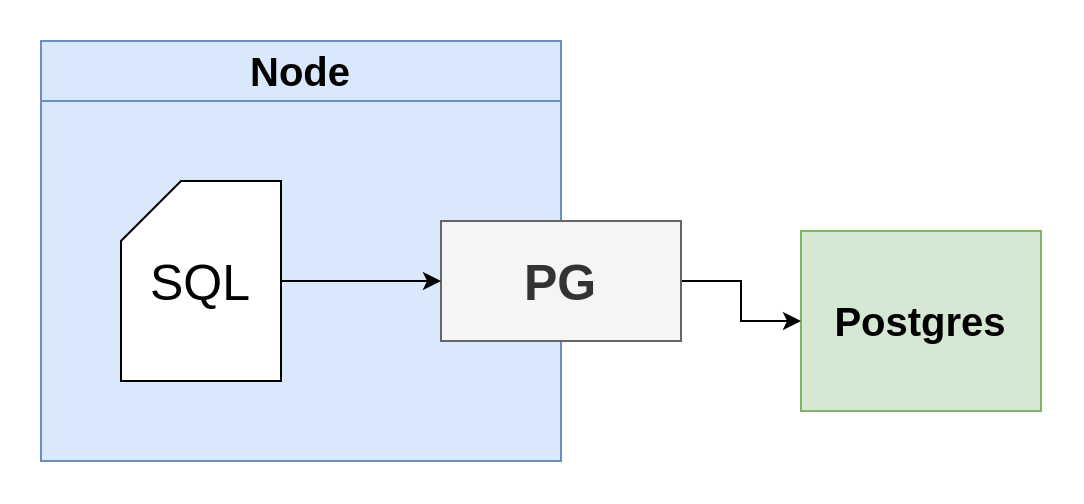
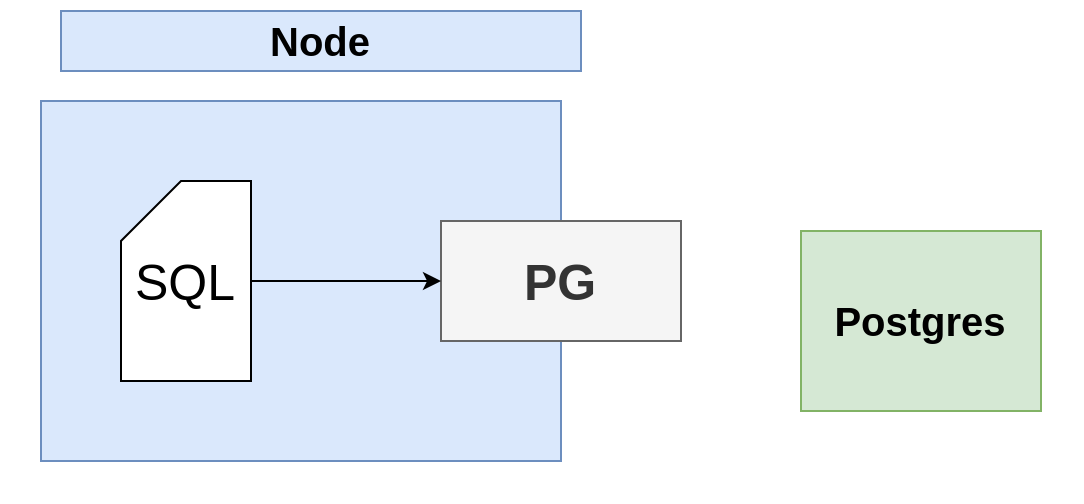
- <mxCell id="3" value="Node" style="rounded=0;whiteSpace=wrap;html=1;fillColor=#dae8fc;strokeColor=#6c8ebf;fontStyle=1;fontSize=20;" parent="1" vertex="1"><mxGeometry x="20" y="20" width="260" height="30" as="geometry" /></mxCell>
+ <mxCell id="3" value="Node" style="rounded=0;whiteSpace=wrap;html=1;fillColor=#dae8fc;strokeColor=#6c8ebf;fontStyle=1;fontSize=20;" parent="1" vertex="1"><mxGeometry x="30" y="5" width="260" height="30" as="geometry" /></mxCell>
- <mxCell id="8" value="SQL" style="shape=card;whiteSpace=wrap;html=1;fontSize=25;" parent="1" vertex="1"><mxGeometry x="60" y="90" width="80" height="100" as="geometry" /></mxCell>
+ <mxCell id="8" value="SQL" style="shape=card;whiteSpace=wrap;html=1;fontSize=25;" parent="1" vertex="1"><mxGeometry x="60" y="90" width="65" height="100" as="geometry" /></mxCell>
- <mxCell id="5" style="edgeStyle=orthogonalEdgeStyle;rounded=0;orthogonalLoop=1;jettySize=auto;html=1;exitX=1;exitY=0.5;exitDx=0;exitDy=0;fontSize=20;" parent="1" source="6" target="2" edge="1"><mxGeometry relative="1" as="geometry" /></mxCell>
